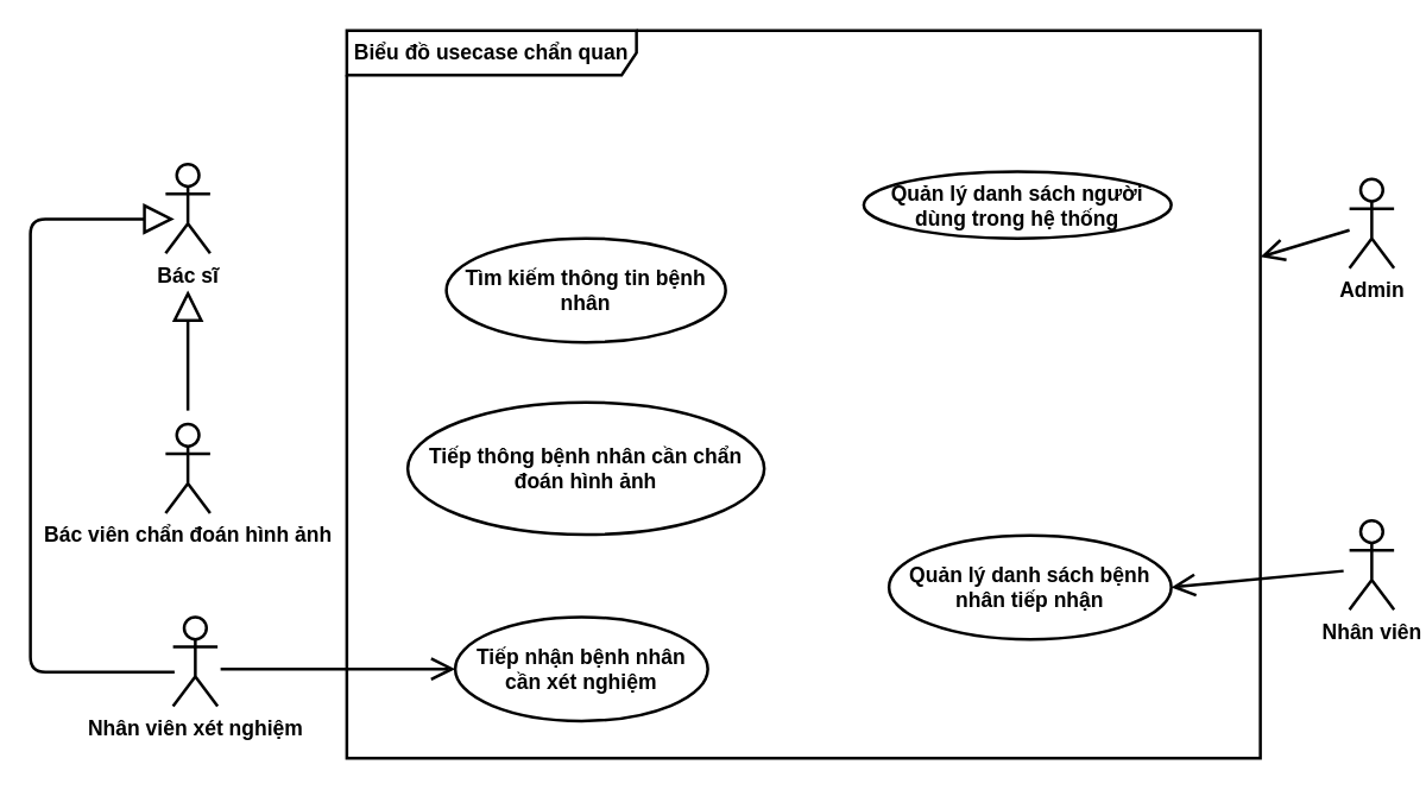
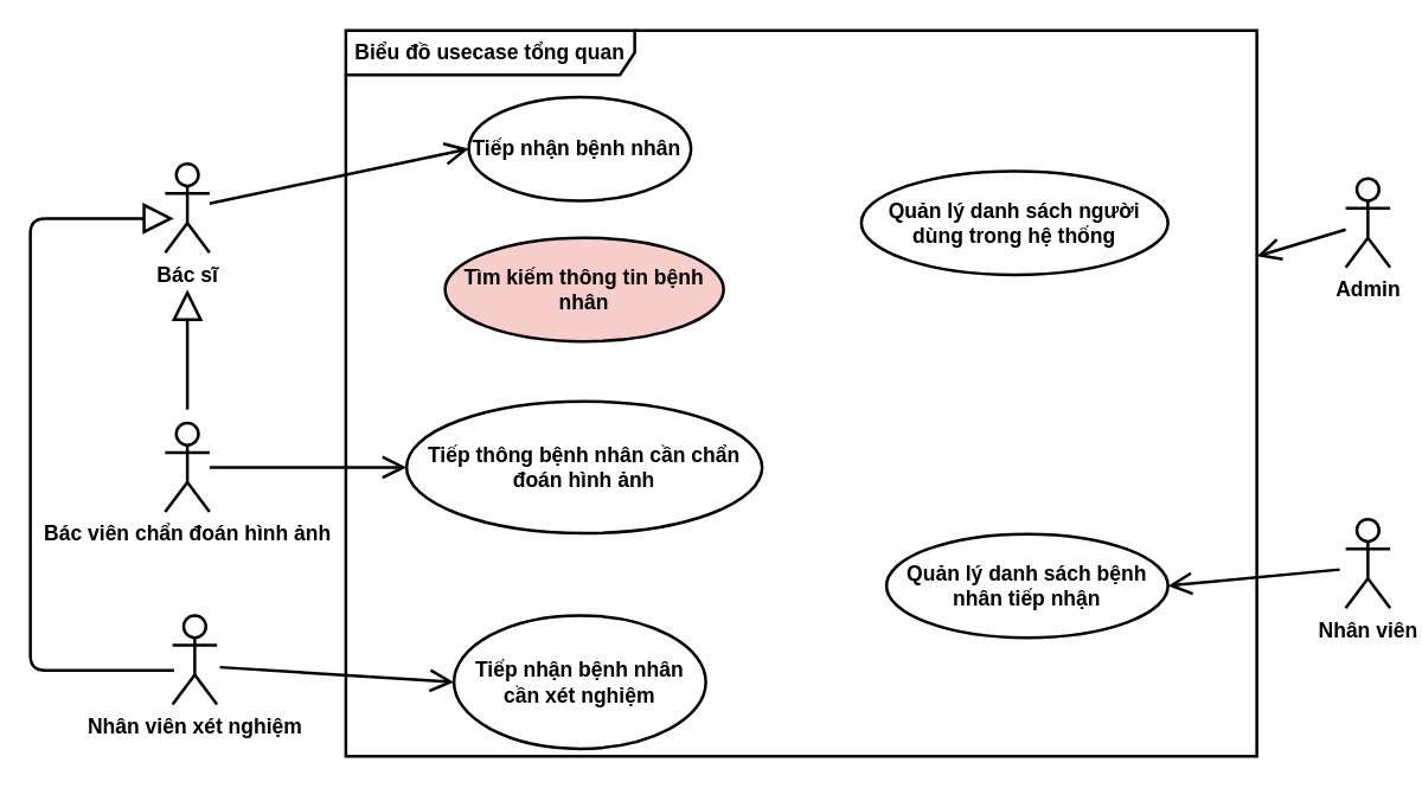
- <mxCell id="2" value="Biểu đồ usecase chẩn quan" style="shape=umlFrame;whiteSpace=wrap;html=1;width=195;height=30;fontSize=14;fontStyle=1;labelBackgroundColor=none;strokeWidth=2;" parent="1" vertex="1"><mxGeometry x="233" y="20" width="615" height="490" as="geometry" /></mxCell>
+ <mxCell id="2" value="Biểu đồ usecase tổng quan" style="shape=umlFrame;whiteSpace=wrap;html=1;width=195;height=30;fontSize=14;fontStyle=1;labelBackgroundColor=none;strokeWidth=2;" parent="1" vertex="1"><mxGeometry x="233" y="20" width="615" height="490" as="geometry" /></mxCell>
+ <mxCell id="10" value="Tiếp nhận bệnh nhân&amp;nbsp;" style="ellipse;whiteSpace=wrap;html=1;fontSize=14;fontStyle=1;labelBackgroundColor=none;strokeWidth=2;" parent="1" vertex="1"><mxGeometry x="316" y="65" width="150" height="70" as="geometry" /></mxCell>
+ <mxCell id="12" value="" style="endArrow=open;endFill=1;endSize=12;html=1;entryX=0;entryY=0.5;entryDx=0;entryDy=0;fontSize=14;fontStyle=1;labelBackgroundColor=none;strokeWidth=2;" parent="1" source="3" target="10" edge="1"><mxGeometry width="160" relative="1" as="geometry"><mxPoint x="568" y="270" as="sourcePoint" /><mxPoint x="728" y="270" as="targetPoint" /></mxGeometry></mxCell>
- <mxCell id="8" value="Quản lý danh sách người dùng trong hệ thống" style="ellipse;whiteSpace=wrap;html=1;fontSize=14;fontStyle=1;labelBackgroundColor=none;strokeWidth=2;" parent="1" vertex="1"><mxGeometry x="581" y="115" width="207" height="45" as="geometry" /></mxCell>
+ <mxCell id="8" value="Quản lý danh sách người dùng trong hệ thống" style="ellipse;whiteSpace=wrap;html=1;fontSize=14;fontStyle=1;labelBackgroundColor=none;strokeWidth=2;" parent="1" vertex="1"><mxGeometry x="581" y="115" width="207" height="70" as="geometry" /></mxCell>
- <mxCell id="20" value="&lt;b&gt;Tìm kiếm thông tin bệnh nhân&lt;/b&gt;" style="ellipse;whiteSpace=wrap;html=1;labelBackgroundColor=none;fontSize=14;strokeWidth=2;" parent="1" vertex="1"><mxGeometry x="300" y="160" width="188" height="70" as="geometry" /></mxCell>
+ <mxCell id="20" value="&lt;b&gt;Tìm kiếm thông tin bệnh nhân&lt;/b&gt;" style="ellipse;whiteSpace=wrap;html=1;labelBackgroundColor=none;fontSize=14;strokeWidth=2;fillColor=#f8cecc;" parent="1" vertex="1"><mxGeometry x="300" y="160" width="188" height="70" as="geometry" /></mxCell>
+ <mxCell id="13" value="" style="endArrow=open;endFill=1;endSize=12;html=1;fontSize=14;fontStyle=1;labelBackgroundColor=none;strokeWidth=2;entryX=0;entryY=0.5;entryDx=0;entryDy=0;" parent="1" source="4" target="17" edge="1"><mxGeometry width="160" relative="1" as="geometry"><mxPoint x="158" y="279" as="sourcePoint" /><mxPoint x="288" y="279" as="targetPoint" /></mxGeometry></mxCell>
- <mxCell id="11" value="Tiếp nhận bệnh nhân cần xét nghiệm" style="ellipse;whiteSpace=wrap;html=1;fontSize=14;fontStyle=1;labelBackgroundColor=none;strokeWidth=2;" parent="1" vertex="1"><mxGeometry x="306" y="415" width="170" height="70" as="geometry" /></mxCell>
+ <mxCell id="11" value="Tiếp nhận bệnh nhân cần xét nghiệm" style="ellipse;whiteSpace=wrap;html=1;fontSize=14;fontStyle=1;labelBackgroundColor=none;strokeWidth=2;" parent="1" vertex="1"><mxGeometry x="306" y="415" width="170" height="90" as="geometry" /></mxCell>
